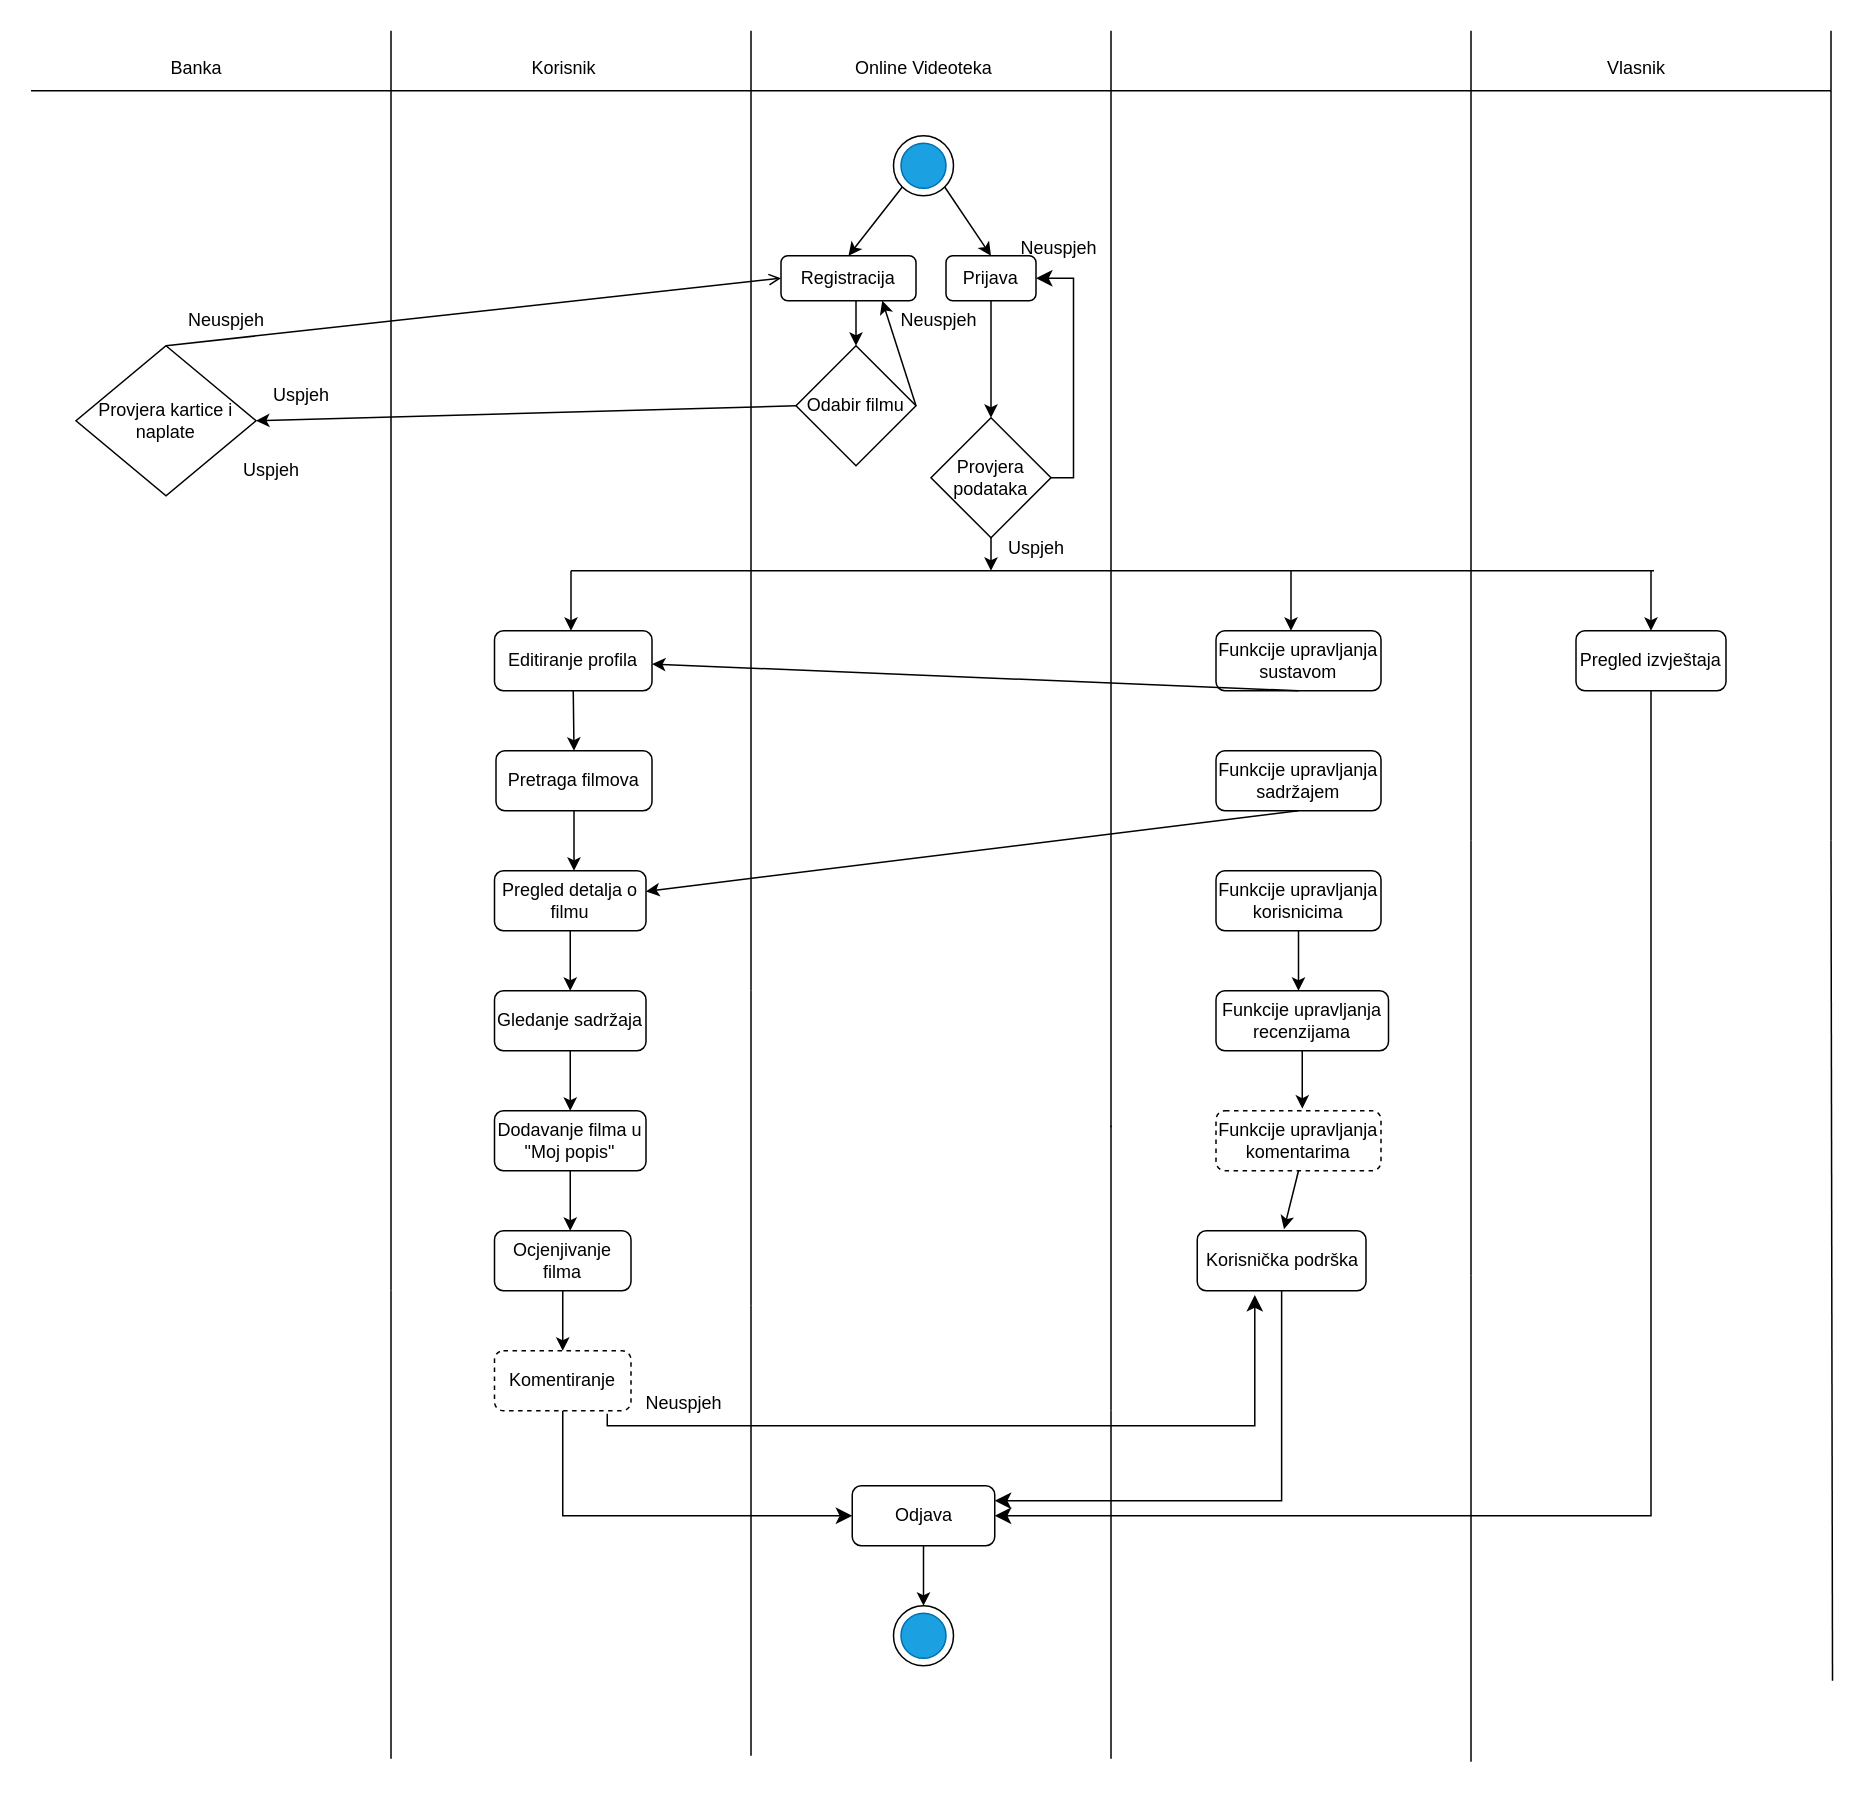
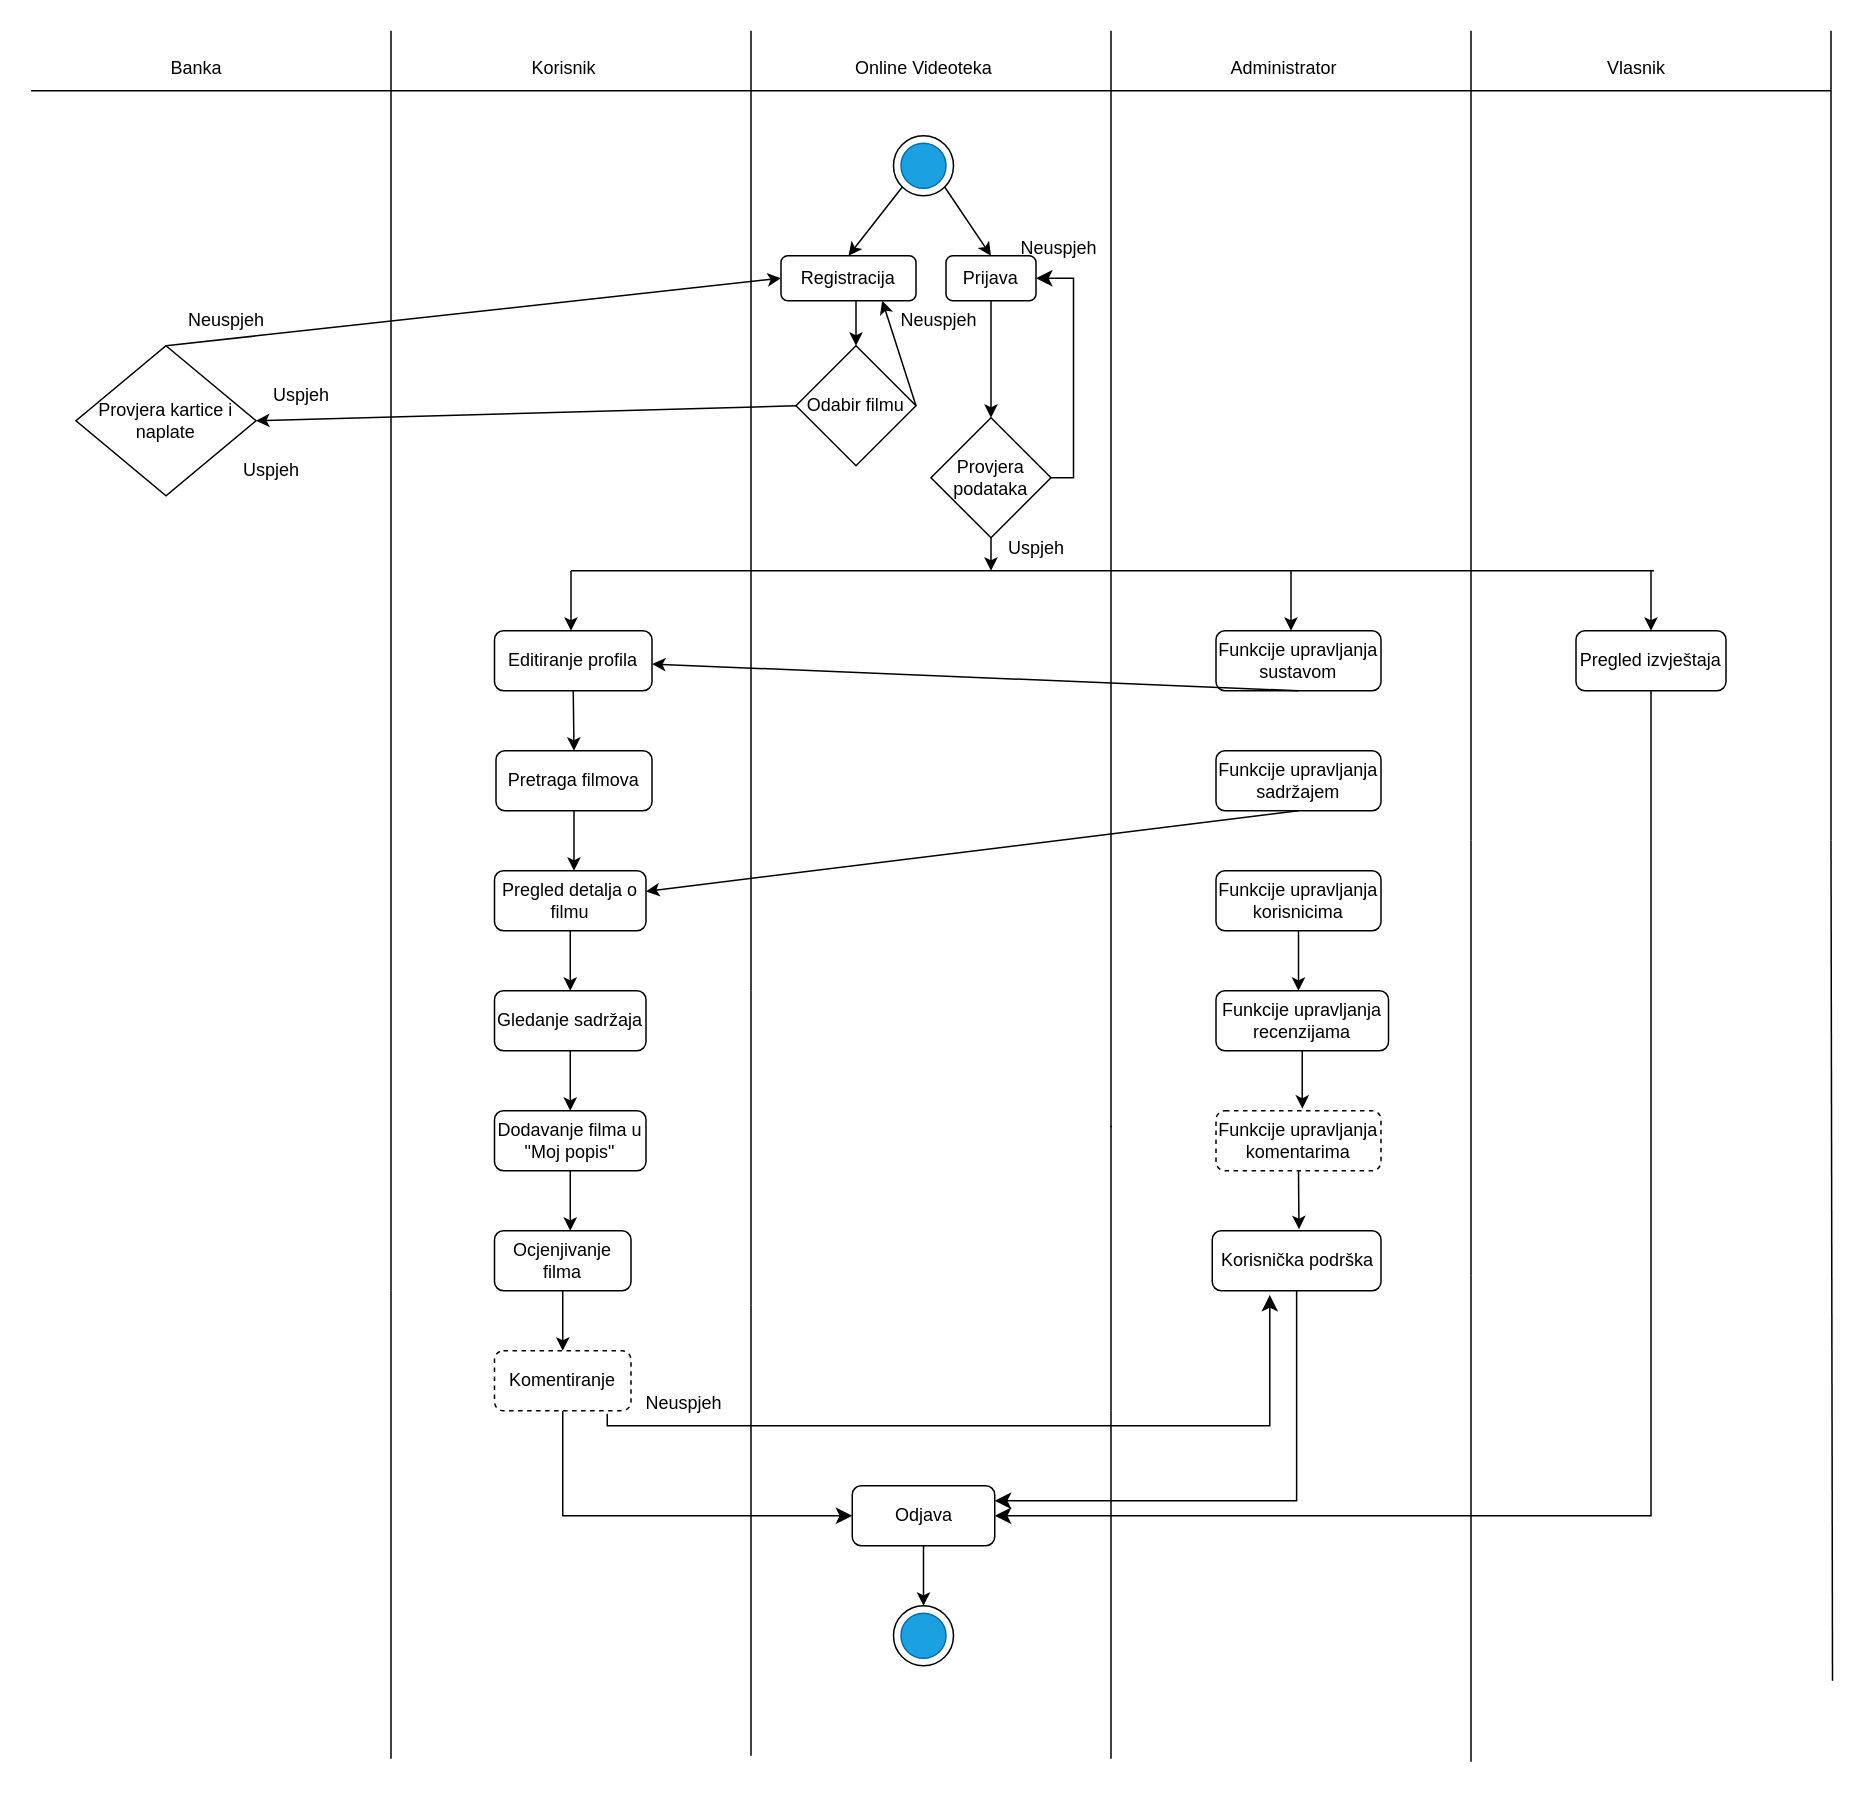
+ <mxCell id="9" value="Administrator" style="text;html=1;align=center;verticalAlign=middle;resizable=0;points=[];autosize=1;strokeColor=none;fillColor=none;" vertex="1" parent="1"><mxGeometry x="810" y="30" width="90" height="30" as="geometry" /></mxCell>
- <mxCell id="29" value="" style="endArrow=open;html=1;rounded=0;exitX=0.5;exitY=0;exitDx=0;exitDy=0;entryX=0;entryY=0.5;entryDx=0;entryDy=0;" edge="1" parent="1" source="26" target="22"><mxGeometry width="50" height="50" relative="1" as="geometry"><mxPoint x="410" y="400" as="sourcePoint" /><mxPoint x="460" y="350" as="targetPoint" /></mxGeometry></mxCell>
+ <mxCell id="29" value="" style="endArrow=classic;html=1;rounded=0;exitX=0.5;exitY=0;exitDx=0;exitDy=0;entryX=0;entryY=0.5;entryDx=0;entryDy=0;" edge="1" parent="1" source="26" target="22"><mxGeometry width="50" height="50" relative="1" as="geometry"><mxPoint x="410" y="400" as="sourcePoint" /><mxPoint x="460" y="350" as="targetPoint" /></mxGeometry></mxCell>
- <mxCell id="55" value="Korisnička podrška" style="rounded=1;whiteSpace=wrap;html=1;" vertex="1" parent="1"><mxGeometry x="797.5" y="820" width="112.5" height="40" as="geometry" /></mxCell>
+ <mxCell id="55" value="Korisnička podrška" style="rounded=1;whiteSpace=wrap;html=1;" vertex="1" parent="1"><mxGeometry x="807.5" y="820" width="112.5" height="40" as="geometry" /></mxCell>
